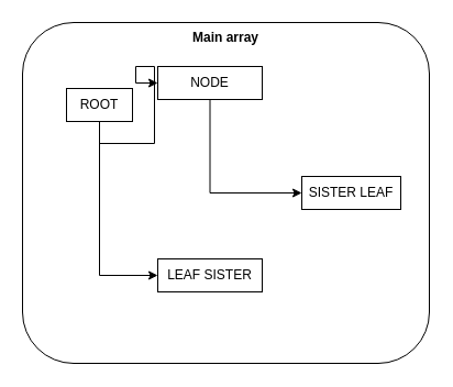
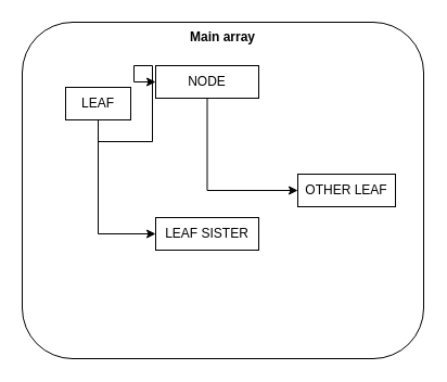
- <mxCell id="5" value="ROOT" style="rounded=0;whiteSpace=wrap;html=1;" parent="1" vertex="1"><mxGeometry x="60" y="80" width="60" height="30" as="geometry" /></mxCell>
+ <mxCell id="5" value="LEAF" style="rounded=0;whiteSpace=wrap;html=1;" parent="1" vertex="1"><mxGeometry x="60" y="80" width="60" height="30" as="geometry" /></mxCell>
- <mxCell id="6" value="SISTER LEAF" style="rounded=0;whiteSpace=wrap;html=1;" parent="1" vertex="1"><mxGeometry x="274" y="160" width="90" height="30" as="geometry" /></mxCell>
+ <mxCell id="6" value="OTHER LEAF" style="rounded=0;whiteSpace=wrap;html=1;" parent="1" vertex="1"><mxGeometry x="274" y="160" width="90" height="30" as="geometry" /></mxCell>
- <mxCell id="7" value="LEAF SISTER" style="rounded=0;whiteSpace=wrap;html=1;" parent="1" vertex="1"><mxGeometry x="143" y="235" width="95" height="30" as="geometry" /></mxCell>
+ <mxCell id="7" value="LEAF SISTER" style="rounded=0;whiteSpace=wrap;html=1;" parent="1" vertex="1"><mxGeometry x="143" y="200" width="95" height="30" as="geometry" /></mxCell>
